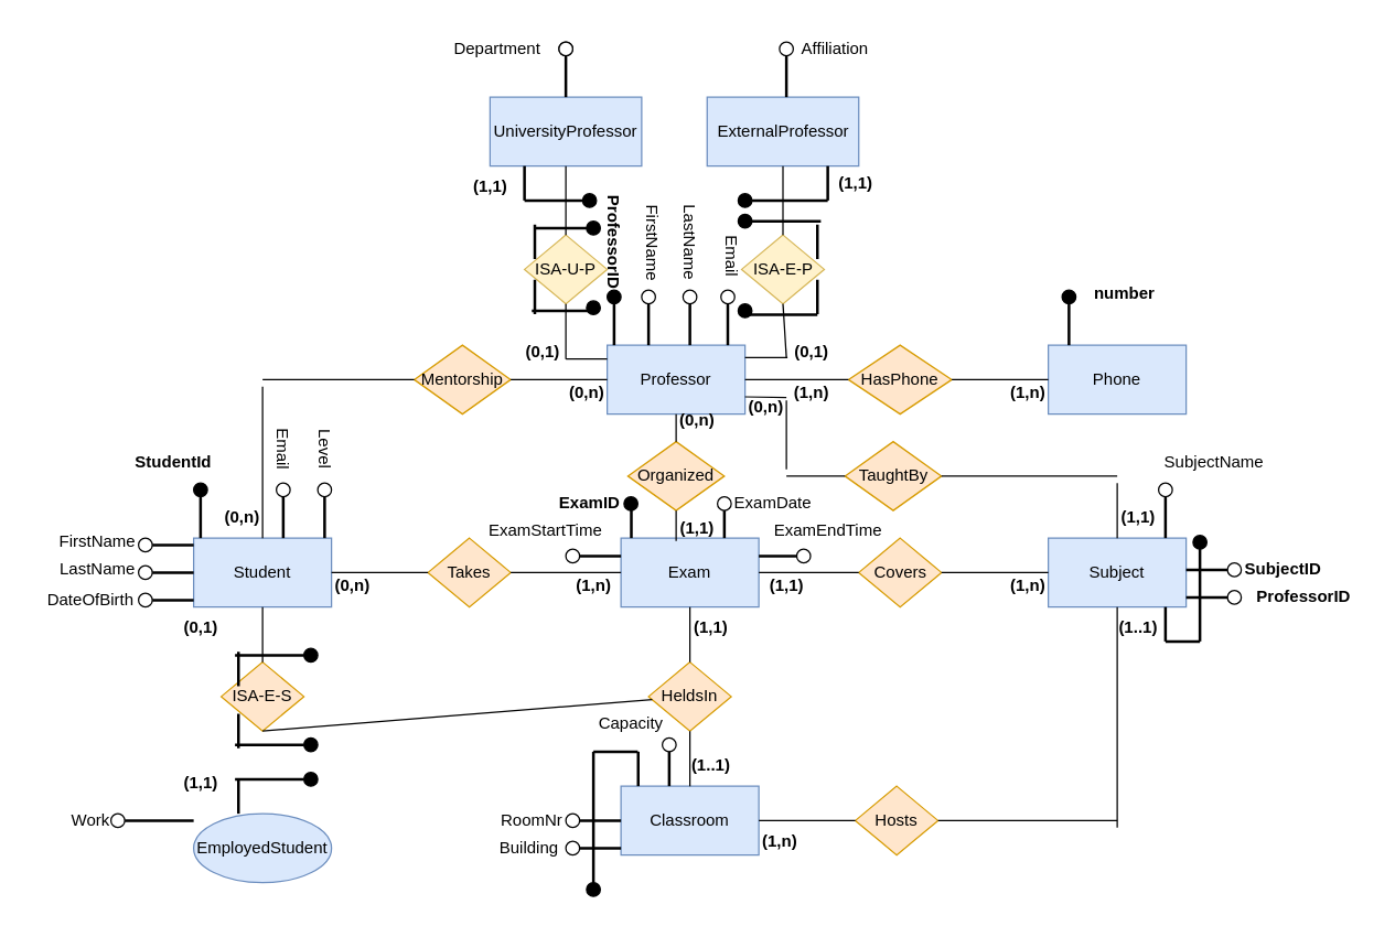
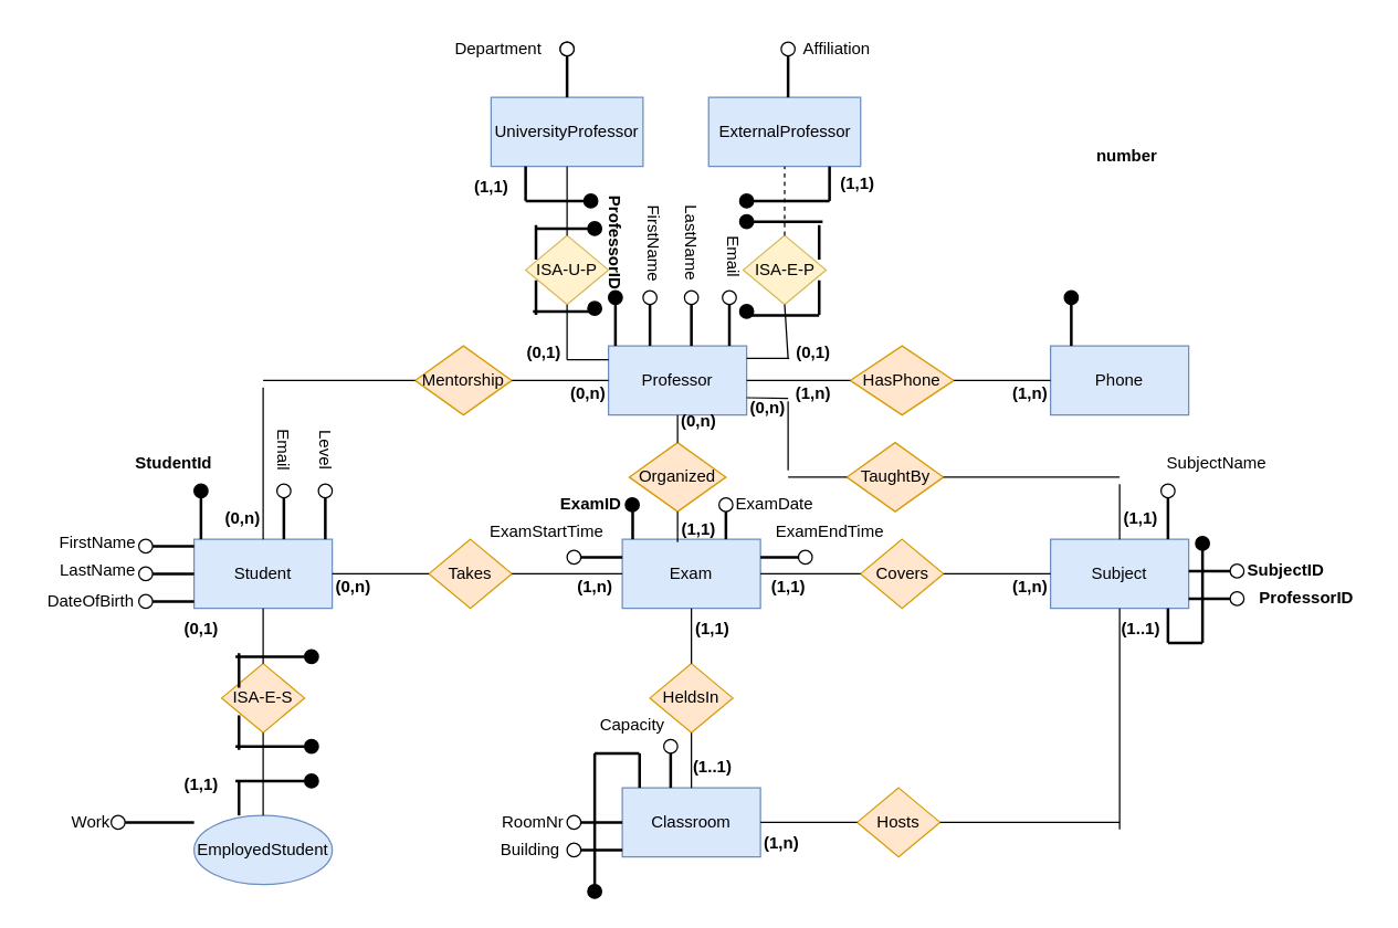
- <mxCell id="18" value="" style="endArrow=none;html=1;rounded=0;entryX=0.5;entryY=1;entryDx=0;entryDy=0;" parent="1" source="12" target="8" edge="1"><mxGeometry width="50" height="50" relative="1" as="geometry"><mxPoint x="330" y="400" as="sourcePoint" /><mxPoint x="380" y="350" as="targetPoint" /></mxGeometry></mxCell>
+ <mxCell id="18" value="" style="endArrow=none;html=1;rounded=0;entryX=0.5;entryY=1;entryDx=0;entryDy=0;dashed=1;" parent="1" source="12" target="8" edge="1"><mxGeometry width="50" height="50" relative="1" as="geometry"><mxPoint x="330" y="400" as="sourcePoint" /><mxPoint x="380" y="350" as="targetPoint" /></mxGeometry></mxCell>
- <mxCell id="140" value="&lt;b&gt;number&lt;/b&gt;" style="text;html=1;align=center;verticalAlign=middle;resizable=0;points=[];autosize=1;strokeColor=none;fillColor=none;rounded=0;" parent="1" vertex="1"><mxGeometry x="780" y="197.81" width="70" height="30" as="geometry" /></mxCell>
+ <mxCell id="140" value="&lt;b&gt;number&lt;/b&gt;" style="text;html=1;align=center;verticalAlign=middle;resizable=0;points=[];autosize=1;strokeColor=none;fillColor=none;rounded=0;" parent="1" vertex="1"><mxGeometry x="780" y="97.81" width="70" height="30" as="geometry" /></mxCell>
- <mxCell id="29" value="" style="endArrow=none;html=1;rounded=0;exitX=0.5;exitY=1;exitDx=0;exitDy=0;" parent="1" source="10" target="14" edge="1"><mxGeometry width="50" height="50" relative="1" as="geometry"><mxPoint x="330" y="400" as="sourcePoint" /><mxPoint x="380" y="350" as="targetPoint" /></mxGeometry></mxCell>
+ <mxCell id="29" value="" style="endArrow=none;html=1;rounded=0;entryX=0.5;entryY=0;entryDx=0;entryDy=0;exitX=0.5;exitY=1;exitDx=0;exitDy=0;" parent="1" source="10" target="2" edge="1"><mxGeometry width="50" height="50" relative="1" as="geometry"><mxPoint x="330" y="400" as="sourcePoint" /><mxPoint x="380" y="350" as="targetPoint" /></mxGeometry></mxCell>
